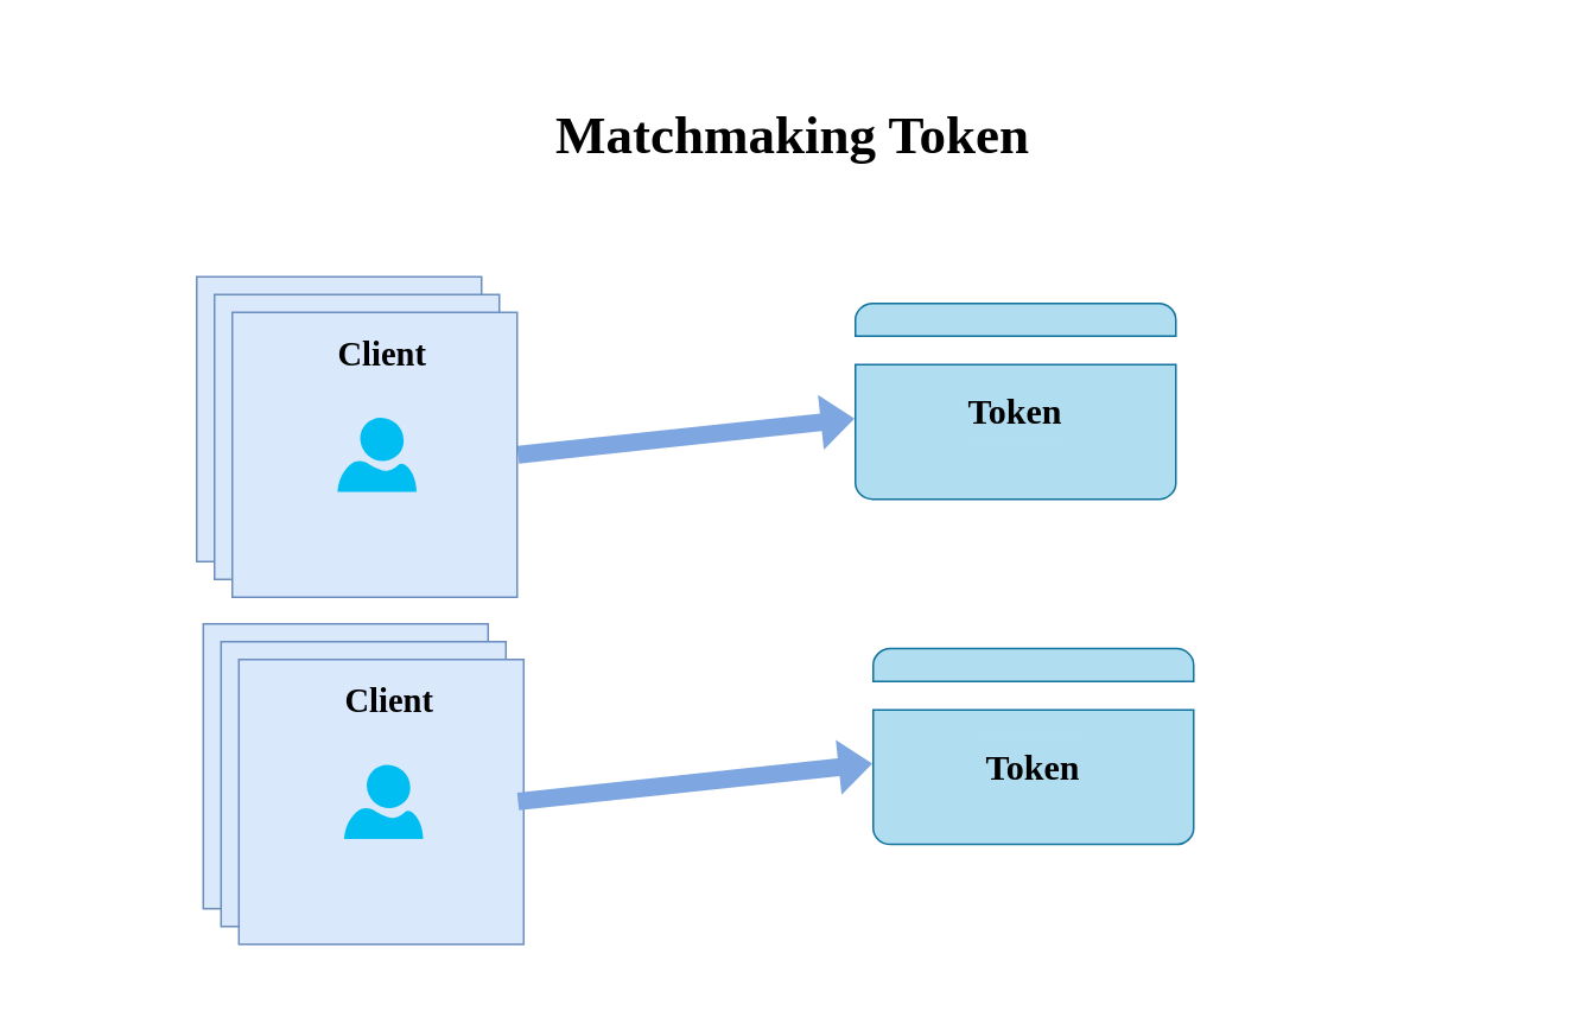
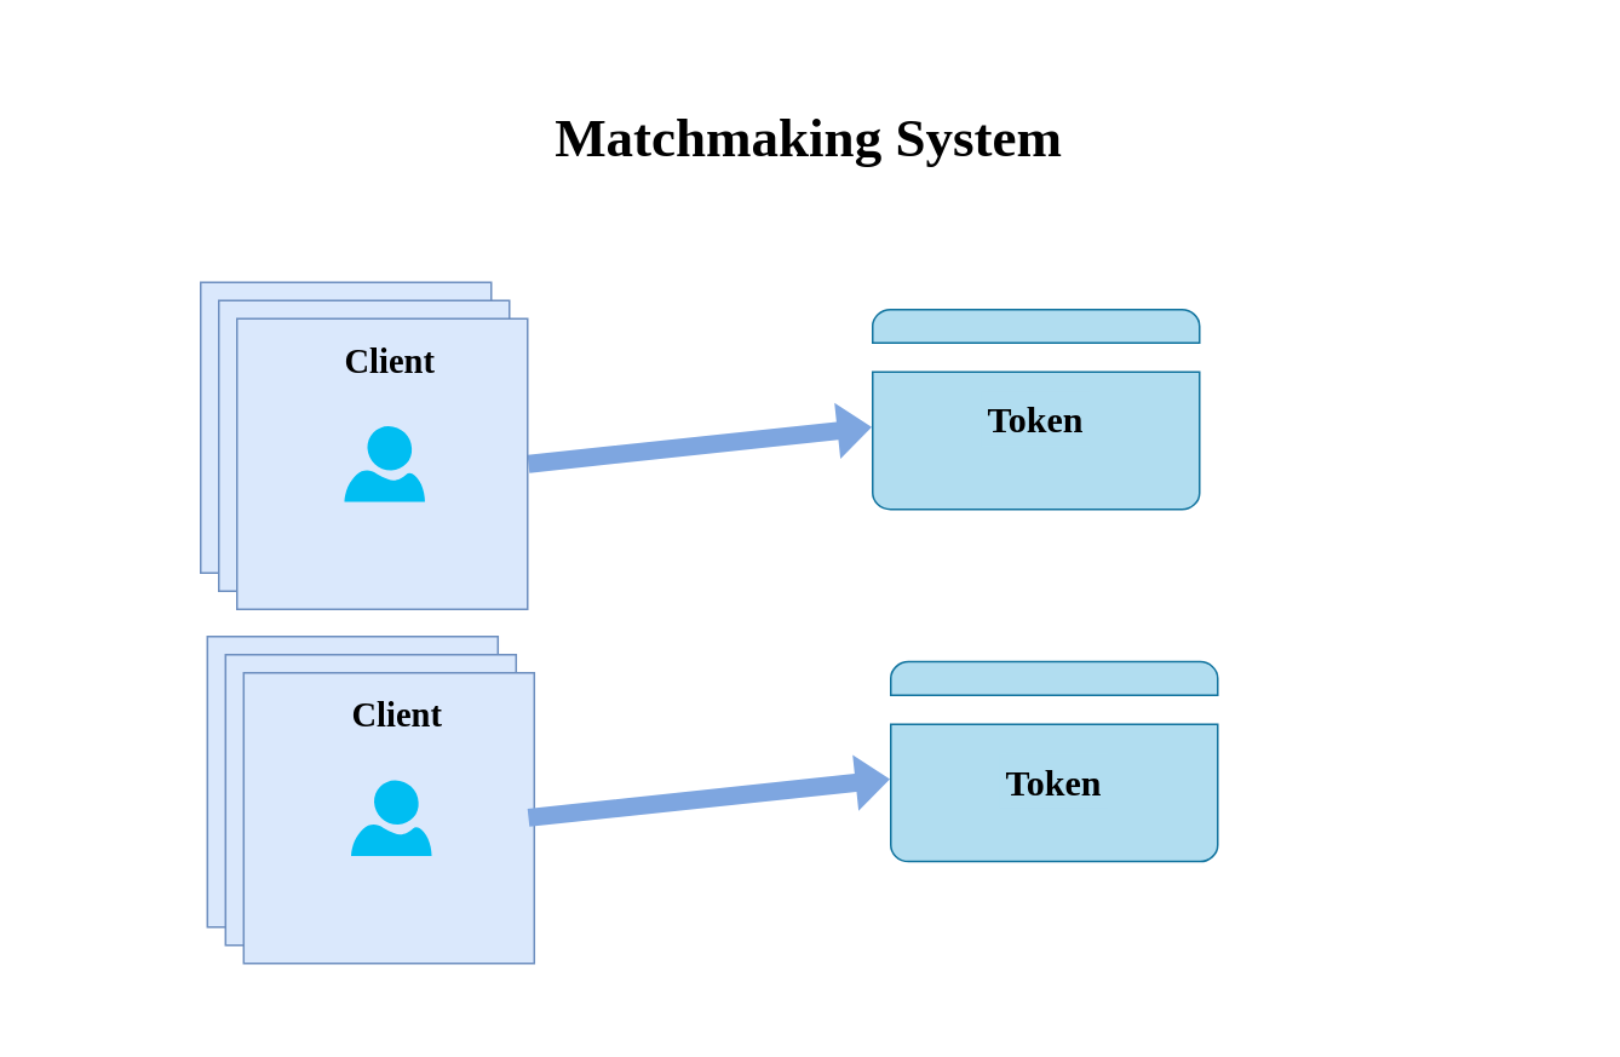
- <mxCell id="3" value="Matchmaking Token" style="text;html=1;strokeColor=none;fillColor=none;align=center;verticalAlign=middle;whiteSpace=wrap;rounded=0;fontStyle=1;fontColor=#000000;fontSize=30;fontFamily=Comic Sans MS;labelPosition=center;verticalLabelPosition=middle;" vertex="1" parent="1"><mxGeometry x="185" y="40" width="520" height="70" as="geometry" /></mxCell>
+ <mxCell id="3" value="Matchmaking System" style="text;html=1;strokeColor=none;fillColor=none;align=center;verticalAlign=middle;whiteSpace=wrap;rounded=0;fontStyle=1;fontColor=#000000;fontSize=30;fontFamily=Comic Sans MS;labelPosition=center;verticalLabelPosition=middle;" vertex="1" parent="1"><mxGeometry x="185" y="40" width="520" height="70" as="geometry" /></mxCell>
